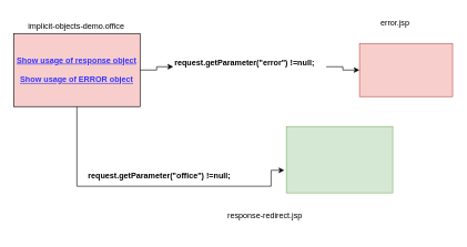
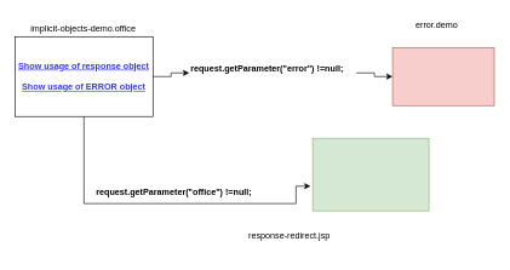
- <mxCell id="5" value="error.jsp" style="text;whiteSpace=wrap;html=1;" parent="1" vertex="1"><mxGeometry x="570" y="20" width="80" height="40" as="geometry" /></mxCell>
+ <mxCell id="5" value="error.demo" style="text;whiteSpace=wrap;html=1;" parent="1" vertex="1"><mxGeometry x="570" y="20" width="80" height="40" as="geometry" /></mxCell>
- <mxCell id="3" value="&lt;div&gt;&lt;b&gt;&lt;font color=&quot;#3333ff&quot;&gt;&lt;u&gt;Show usage of response object&lt;/u&gt;&lt;/font&gt;&lt;br&gt;&lt;/b&gt;&lt;/div&gt;&lt;div&gt;&lt;b&gt;&lt;br&gt;&lt;/b&gt;&lt;/div&gt;&lt;div&gt;&lt;b&gt;&lt;font color=&quot;#3333ff&quot;&gt;&lt;u&gt;Show usage of ERROR object&lt;/u&gt;&lt;/font&gt;&lt;/b&gt;&lt;/div&gt;" style="rounded=0;whiteSpace=wrap;html=1;fillColor=#f8cecc;" parent="1" vertex="1"><mxGeometry x="20" y="50" width="190" height="110" as="geometry" /></mxCell>
+ <mxCell id="3" value="&lt;div&gt;&lt;b&gt;&lt;font color=&quot;#3333ff&quot;&gt;&lt;u&gt;Show usage of response object&lt;/u&gt;&lt;/font&gt;&lt;br&gt;&lt;/b&gt;&lt;/div&gt;&lt;div&gt;&lt;b&gt;&lt;br&gt;&lt;/b&gt;&lt;/div&gt;&lt;div&gt;&lt;b&gt;&lt;font color=&quot;#3333ff&quot;&gt;&lt;u&gt;Show usage of ERROR object&lt;/u&gt;&lt;/font&gt;&lt;/b&gt;&lt;/div&gt;" style="rounded=0;whiteSpace=wrap;html=1;" parent="1" vertex="1"><mxGeometry x="20" y="50" width="190" height="110" as="geometry" /></mxCell>
